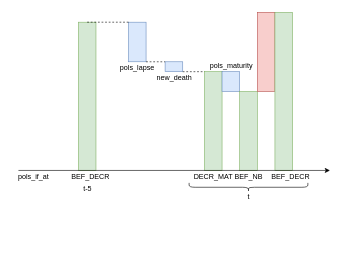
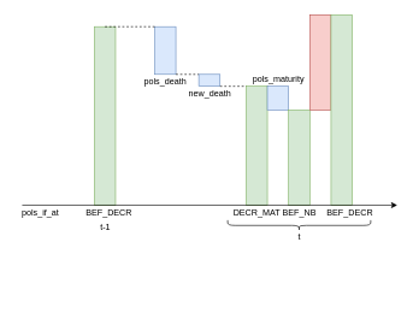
- <mxCell id="20" value="pols_lapse" style="text;html=1;resizable=0;autosize=1;align=center;verticalAlign=middle;points=[];fillColor=none;strokeColor=none;rounded=0;labelBackgroundColor=none;fontFamily=Helvetica;fontSize=12;" vertex="1" parent="1"><mxGeometry x="193.333" y="102.625" width="70" height="20" as="geometry" /></mxCell>
+ <mxCell id="20" value="pols_death" style="text;html=1;resizable=0;autosize=1;align=center;verticalAlign=middle;points=[];fillColor=none;strokeColor=none;rounded=0;labelBackgroundColor=none;fontFamily=Helvetica;fontSize=12;" vertex="1" parent="1"><mxGeometry x="193.333" y="102.625" width="70" height="20" as="geometry" /></mxCell>
- <mxCell id="3" value="t-5" style="text;html=1;resizable=0;autosize=1;align=center;verticalAlign=middle;points=[];fillColor=none;strokeColor=none;rounded=0;" vertex="1" parent="1"><mxGeometry x="129.769" y="304.107" width="30" height="20" as="geometry" /></mxCell>
+ <mxCell id="3" value="t-1" style="text;html=1;resizable=0;autosize=1;align=center;verticalAlign=middle;points=[];fillColor=none;strokeColor=none;rounded=0;" vertex="1" parent="1"><mxGeometry x="129.769" y="304.107" width="30" height="20" as="geometry" /></mxCell>
